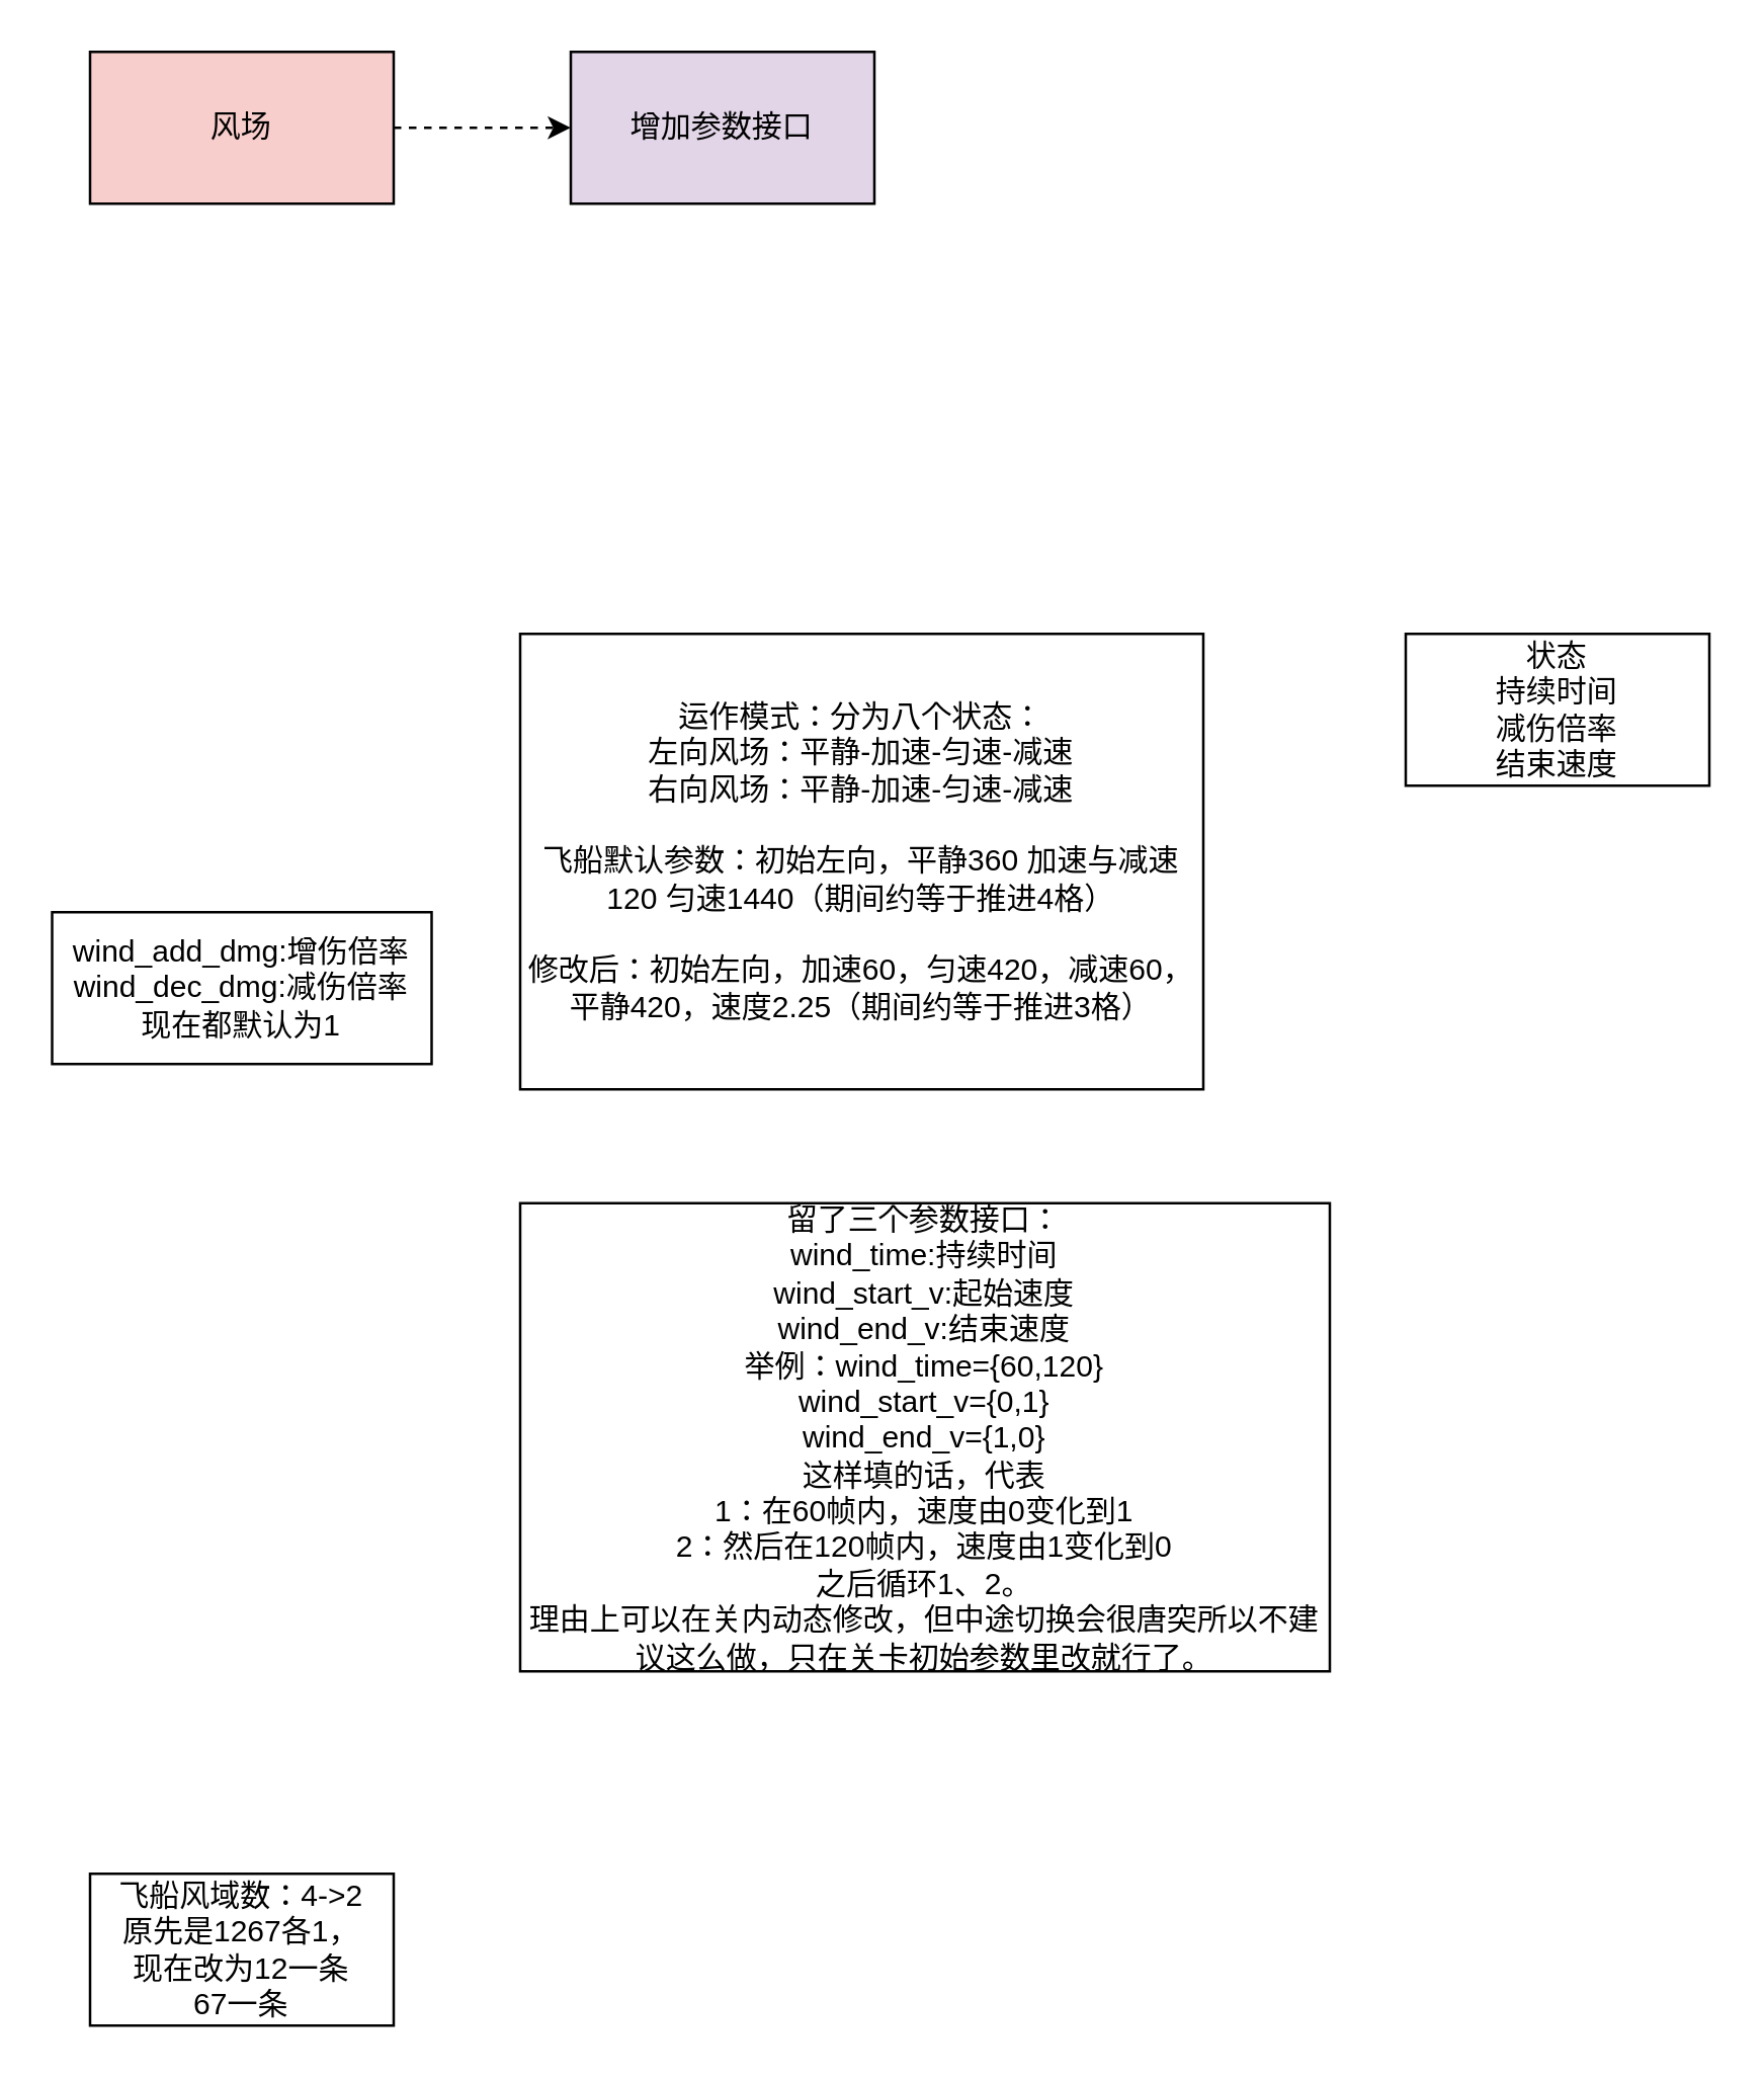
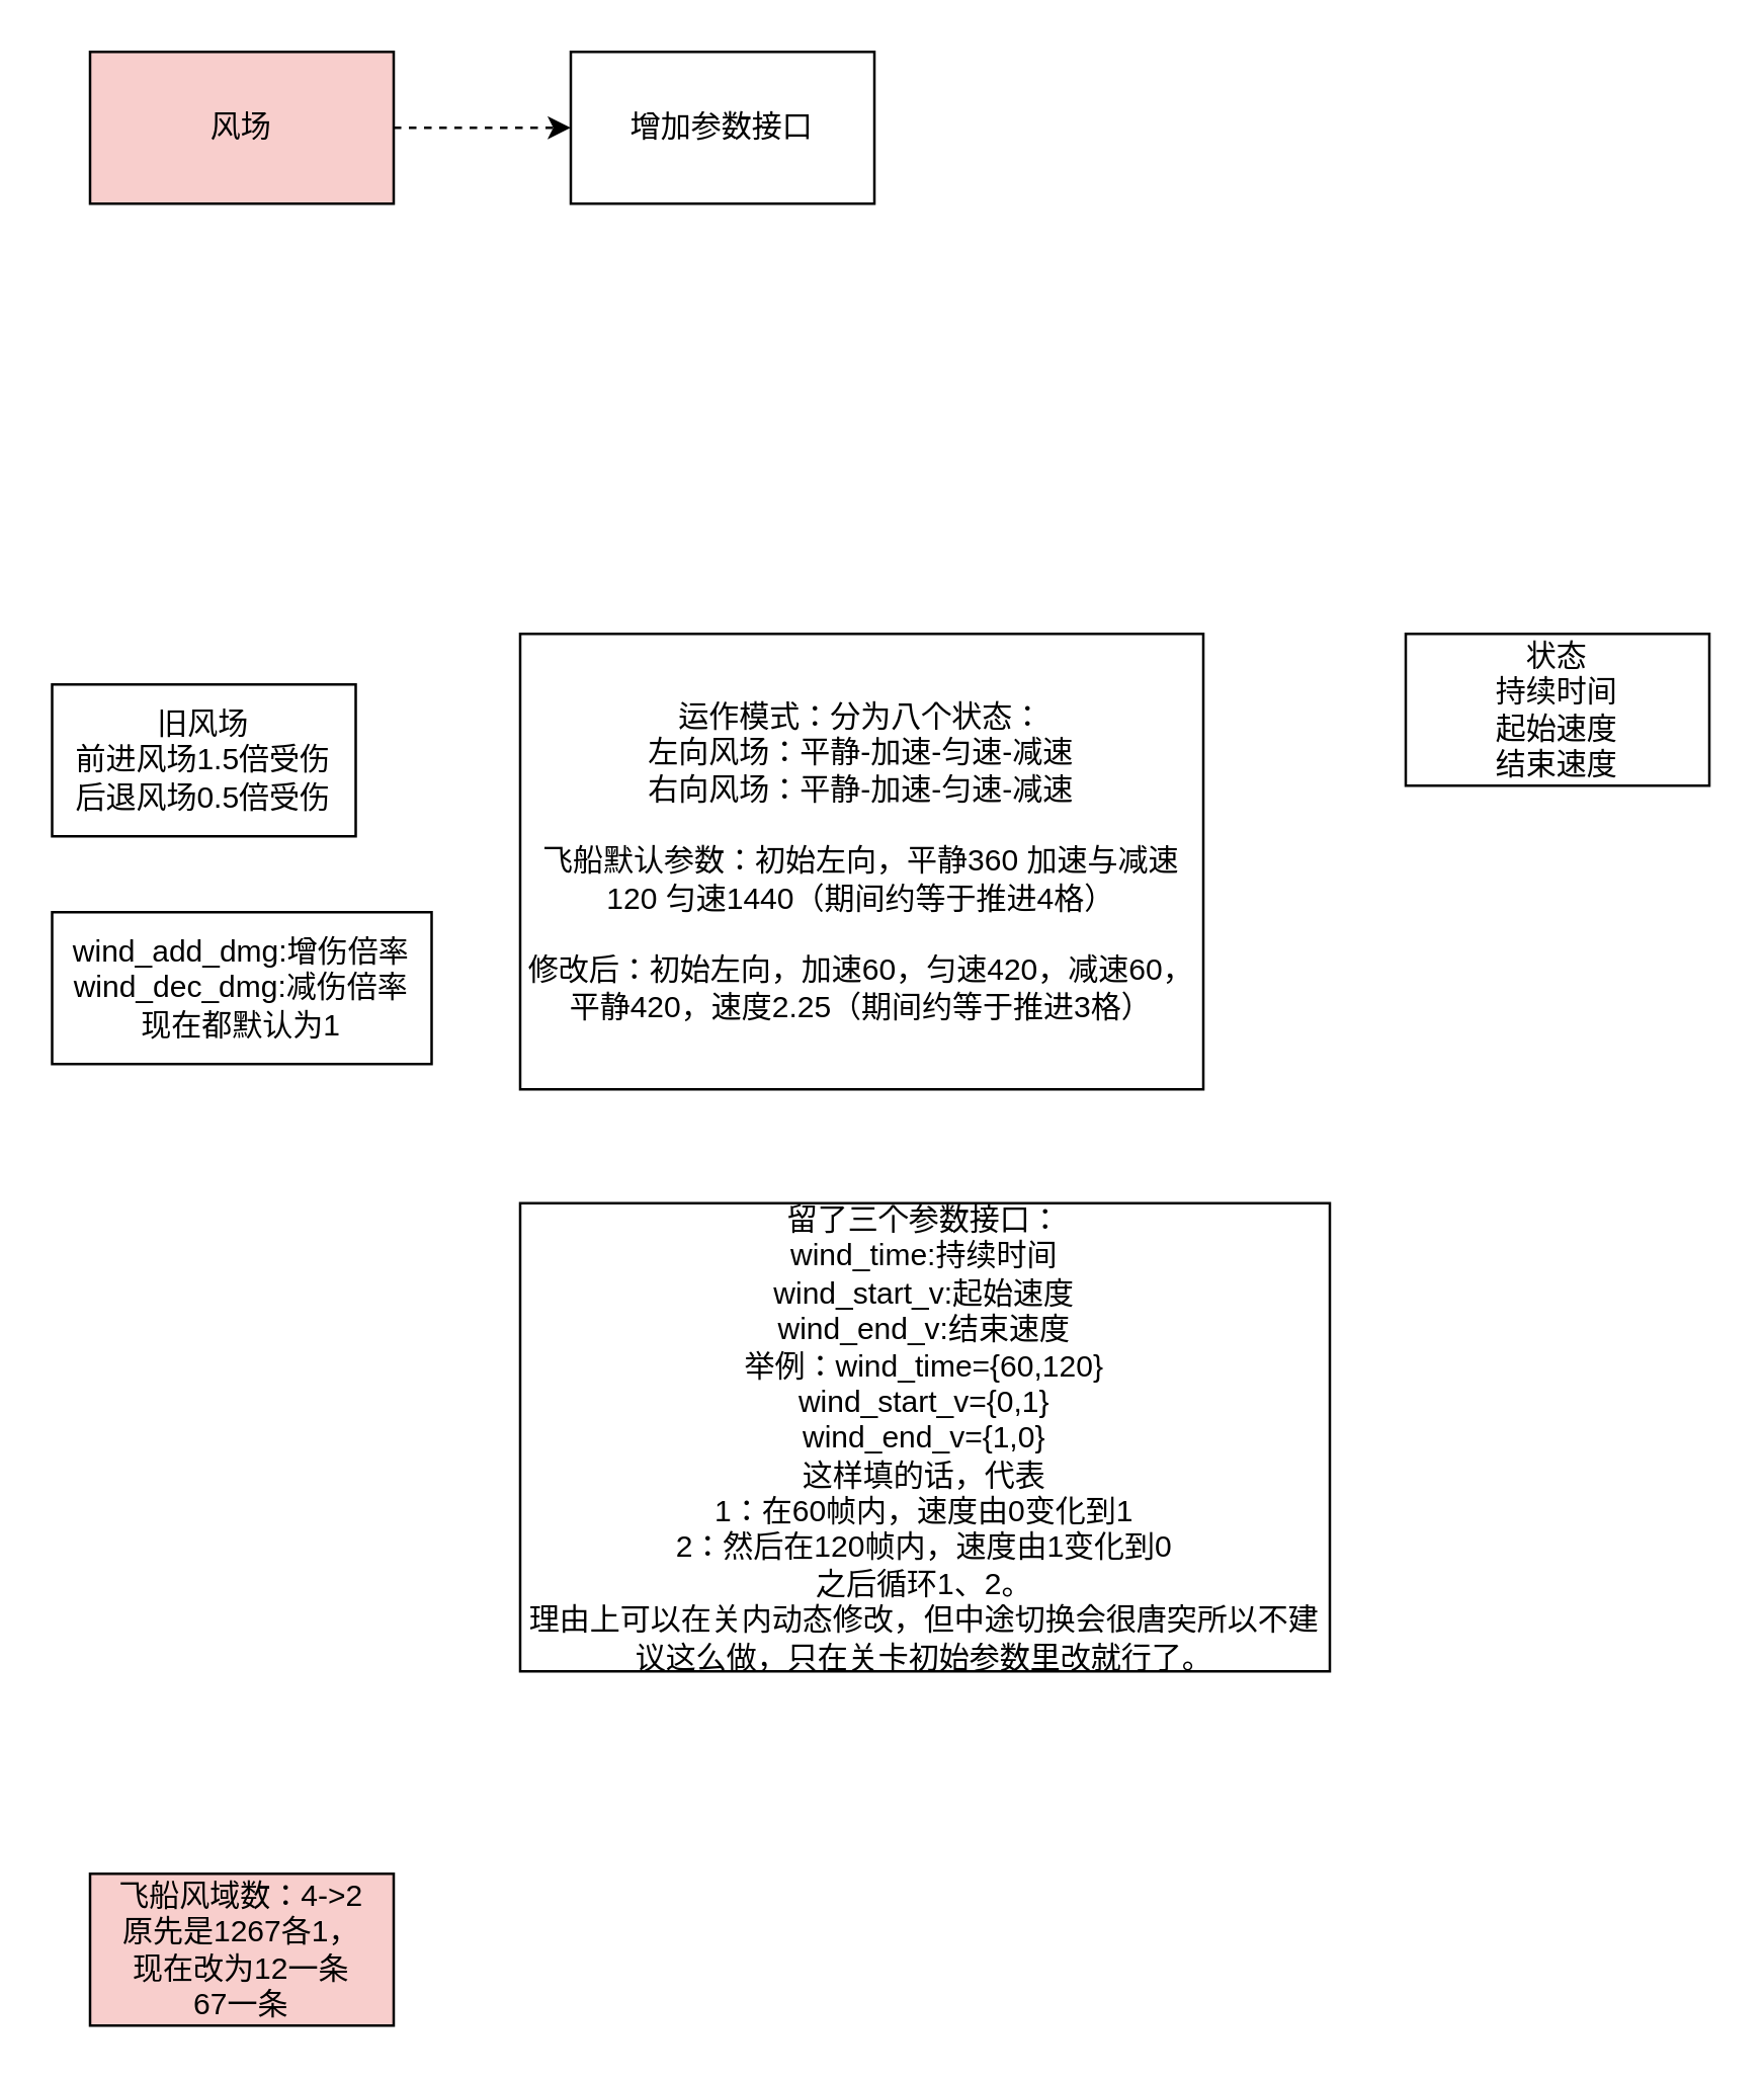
- <mxCell id="4" value="增加参数接口" style="rounded=0;whiteSpace=wrap;html=1;fillColor=#e1d5e7;" parent="1" vertex="1"><mxGeometry x="225" y="20" width="120" height="60" as="geometry" /></mxCell>
+ <mxCell id="4" value="增加参数接口" style="rounded=0;whiteSpace=wrap;html=1;" parent="1" vertex="1"><mxGeometry x="225" y="20" width="120" height="60" as="geometry" /></mxCell>
- <mxCell id="7" value="状态&lt;br&gt;持续时间&lt;br&gt;减伤倍率&lt;br&gt;结束速度" style="rounded=0;whiteSpace=wrap;html=1;" parent="1" vertex="1"><mxGeometry x="555" y="250" width="120" height="60" as="geometry" /></mxCell>
+ <mxCell id="7" value="状态&lt;br&gt;持续时间&lt;br&gt;起始速度&lt;br&gt;结束速度" style="rounded=0;whiteSpace=wrap;html=1;" parent="1" vertex="1"><mxGeometry x="555" y="250" width="120" height="60" as="geometry" /></mxCell>
+ <mxCell id="5" value="旧风场&lt;br&gt;前进风场1.5倍受伤&lt;br&gt;后退风场0.5倍受伤" style="rounded=0;whiteSpace=wrap;html=1;" parent="1" vertex="1"><mxGeometry x="20" y="270" width="120" height="60" as="geometry" /></mxCell>
- <mxCell id="9" value="飞船风域数：4-&amp;gt;2&lt;br&gt;原先是1267各1，&lt;br&gt;现在改为12一条&lt;br&gt;67一条" style="rounded=0;whiteSpace=wrap;html=1;" parent="1" vertex="1"><mxGeometry x="35" y="740" width="120" height="60" as="geometry" /></mxCell>
+ <mxCell id="9" value="飞船风域数：4-&amp;gt;2&lt;br&gt;原先是1267各1，&lt;br&gt;现在改为12一条&lt;br&gt;67一条" style="rounded=0;whiteSpace=wrap;html=1;fillColor=#f8cecc;" parent="1" vertex="1"><mxGeometry x="35" y="740" width="120" height="60" as="geometry" /></mxCell>
